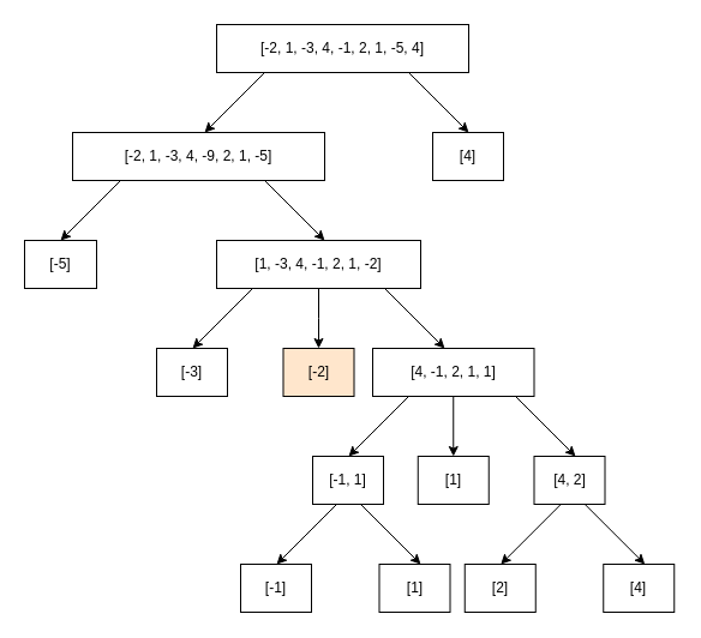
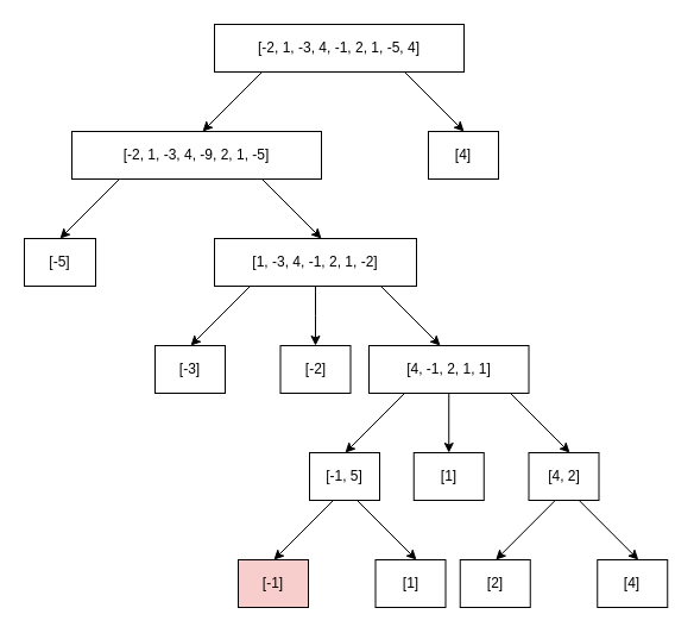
- <mxCell id="14" value="[-2]" style="rounded=0;whiteSpace=wrap;html=1;fillColor=#ffe6cc;" vertex="1" parent="1"><mxGeometry x="235.5" y="290" width="59" height="40" as="geometry" /></mxCell>
+ <mxCell id="14" value="[-2]" style="rounded=0;whiteSpace=wrap;html=1;" vertex="1" parent="1"><mxGeometry x="235.5" y="290" width="59" height="40" as="geometry" /></mxCell>
- <mxCell id="21" value="[-1, 1]" style="rounded=0;whiteSpace=wrap;html=1;" vertex="1" parent="1"><mxGeometry x="260" y="380" width="59" height="40" as="geometry" /></mxCell>
+ <mxCell id="21" value="[-1, 5]" style="rounded=0;whiteSpace=wrap;html=1;" vertex="1" parent="1"><mxGeometry x="260" y="380" width="59" height="40" as="geometry" /></mxCell>
- <mxCell id="25" value="[-1]" style="rounded=0;whiteSpace=wrap;html=1;" vertex="1" parent="1"><mxGeometry x="200" y="470" width="59" height="40" as="geometry" /></mxCell>
+ <mxCell id="25" value="[-1]" style="rounded=0;whiteSpace=wrap;html=1;fillColor=#f8cecc;" vertex="1" parent="1"><mxGeometry x="200" y="470" width="59" height="40" as="geometry" /></mxCell>
